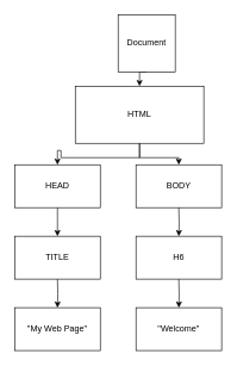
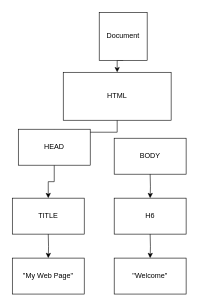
- <mxCell id="9" value="" style="edgeStyle=orthogonalEdgeStyle;rounded=0;orthogonalLoop=1;jettySize=auto;html=1;exitX=0.5;exitY=1;exitDx=0;exitDy=0;" edge="1" parent="1" source="5" target="8"><mxGeometry relative="1" as="geometry"><mxPoint x="175" y="190" as="sourcePoint" /><mxPoint x="90" y="240" as="targetPoint" /></mxGeometry></mxCell>
- <mxCell id="7" value="HEAD" style="rounded=0;whiteSpace=wrap;html=1;" vertex="1" parent="1"><mxGeometry x="20" y="230" width="120" height="60" as="geometry" /></mxCell>
+ <mxCell id="7" value="HEAD" style="rounded=0;whiteSpace=wrap;html=1;" vertex="1" parent="1"><mxGeometry x="30" y="215" width="120" height="60" as="geometry" /></mxCell>
